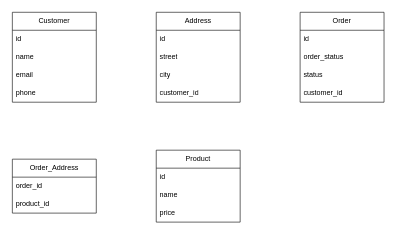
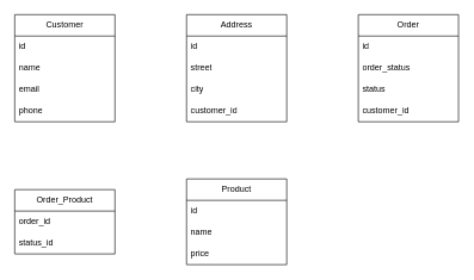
- <mxCell id="21" value="Order_Address" style="swimlane;fontStyle=0;childLayout=stackLayout;horizontal=1;startSize=30;horizontalStack=0;resizeParent=1;resizeParentMax=0;resizeLast=0;collapsible=1;marginBottom=0;whiteSpace=wrap;html=1;" vertex="1" parent="1"><mxGeometry x="20" y="265" width="140" height="90" as="geometry" /></mxCell>
+ <mxCell id="21" value="Order_Product" style="swimlane;fontStyle=0;childLayout=stackLayout;horizontal=1;startSize=30;horizontalStack=0;resizeParent=1;resizeParentMax=0;resizeLast=0;collapsible=1;marginBottom=0;whiteSpace=wrap;html=1;" vertex="1" parent="1"><mxGeometry x="20" y="265" width="140" height="90" as="geometry" /></mxCell>
- <mxCell id="23" value="product_id" style="text;strokeColor=none;fillColor=none;align=left;verticalAlign=middle;spacingLeft=4;spacingRight=4;overflow=hidden;points=[[0,0.5],[1,0.5]];portConstraint=eastwest;rotatable=0;whiteSpace=wrap;html=1;" vertex="1" parent="21"><mxGeometry y="60" width="140" height="30" as="geometry" /></mxCell>
+ <mxCell id="23" value="status_id" style="text;strokeColor=none;fillColor=none;align=left;verticalAlign=middle;spacingLeft=4;spacingRight=4;overflow=hidden;points=[[0,0.5],[1,0.5]];portConstraint=eastwest;rotatable=0;whiteSpace=wrap;html=1;" vertex="1" parent="21"><mxGeometry y="60" width="140" height="30" as="geometry" /></mxCell>
